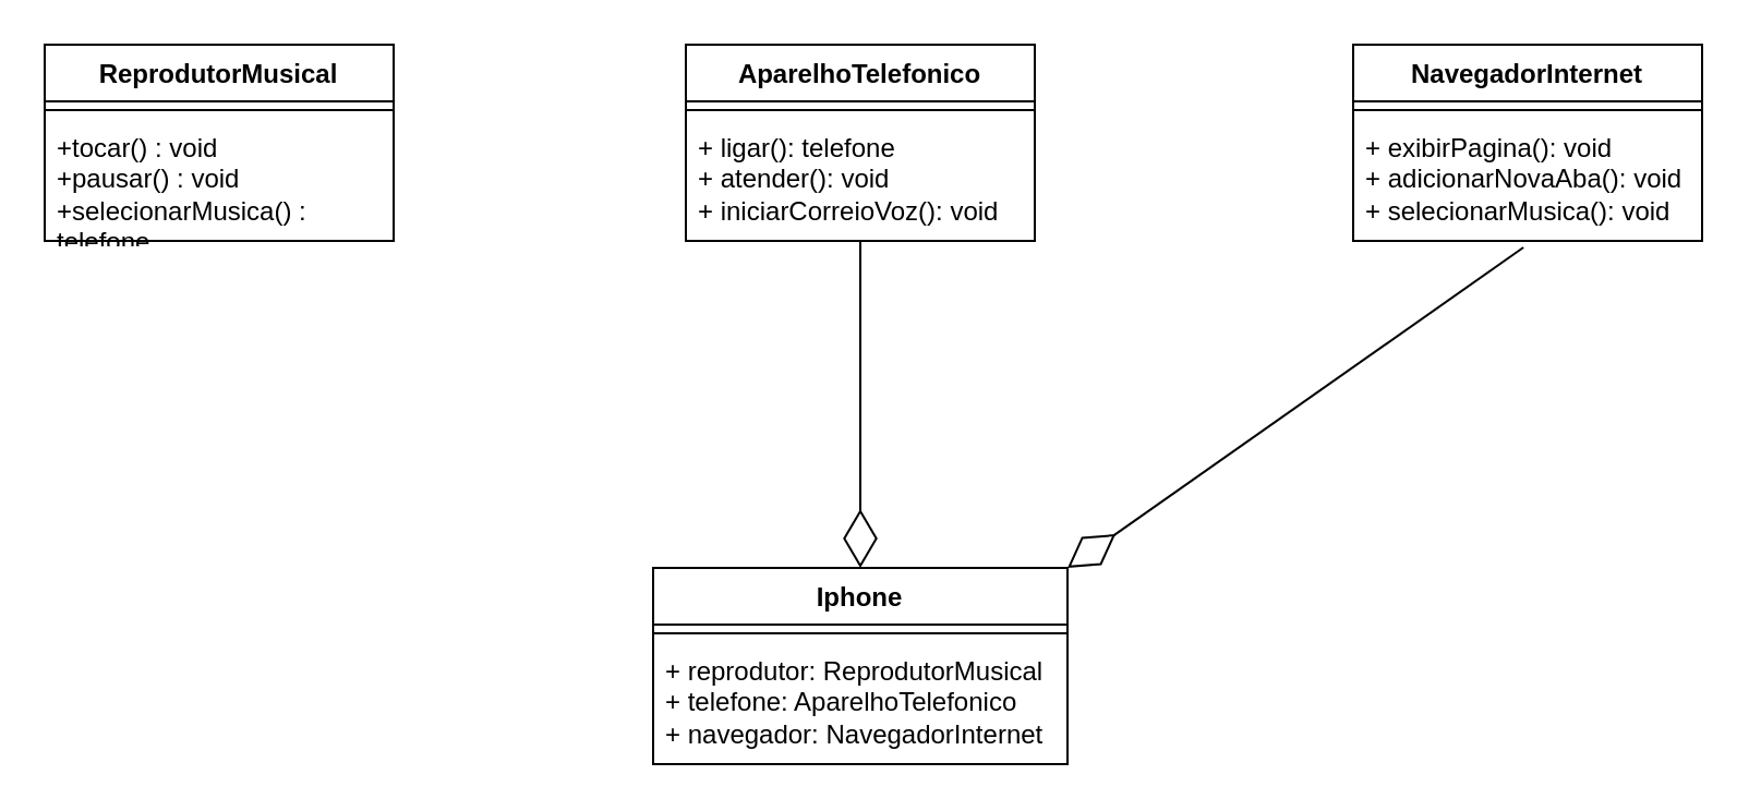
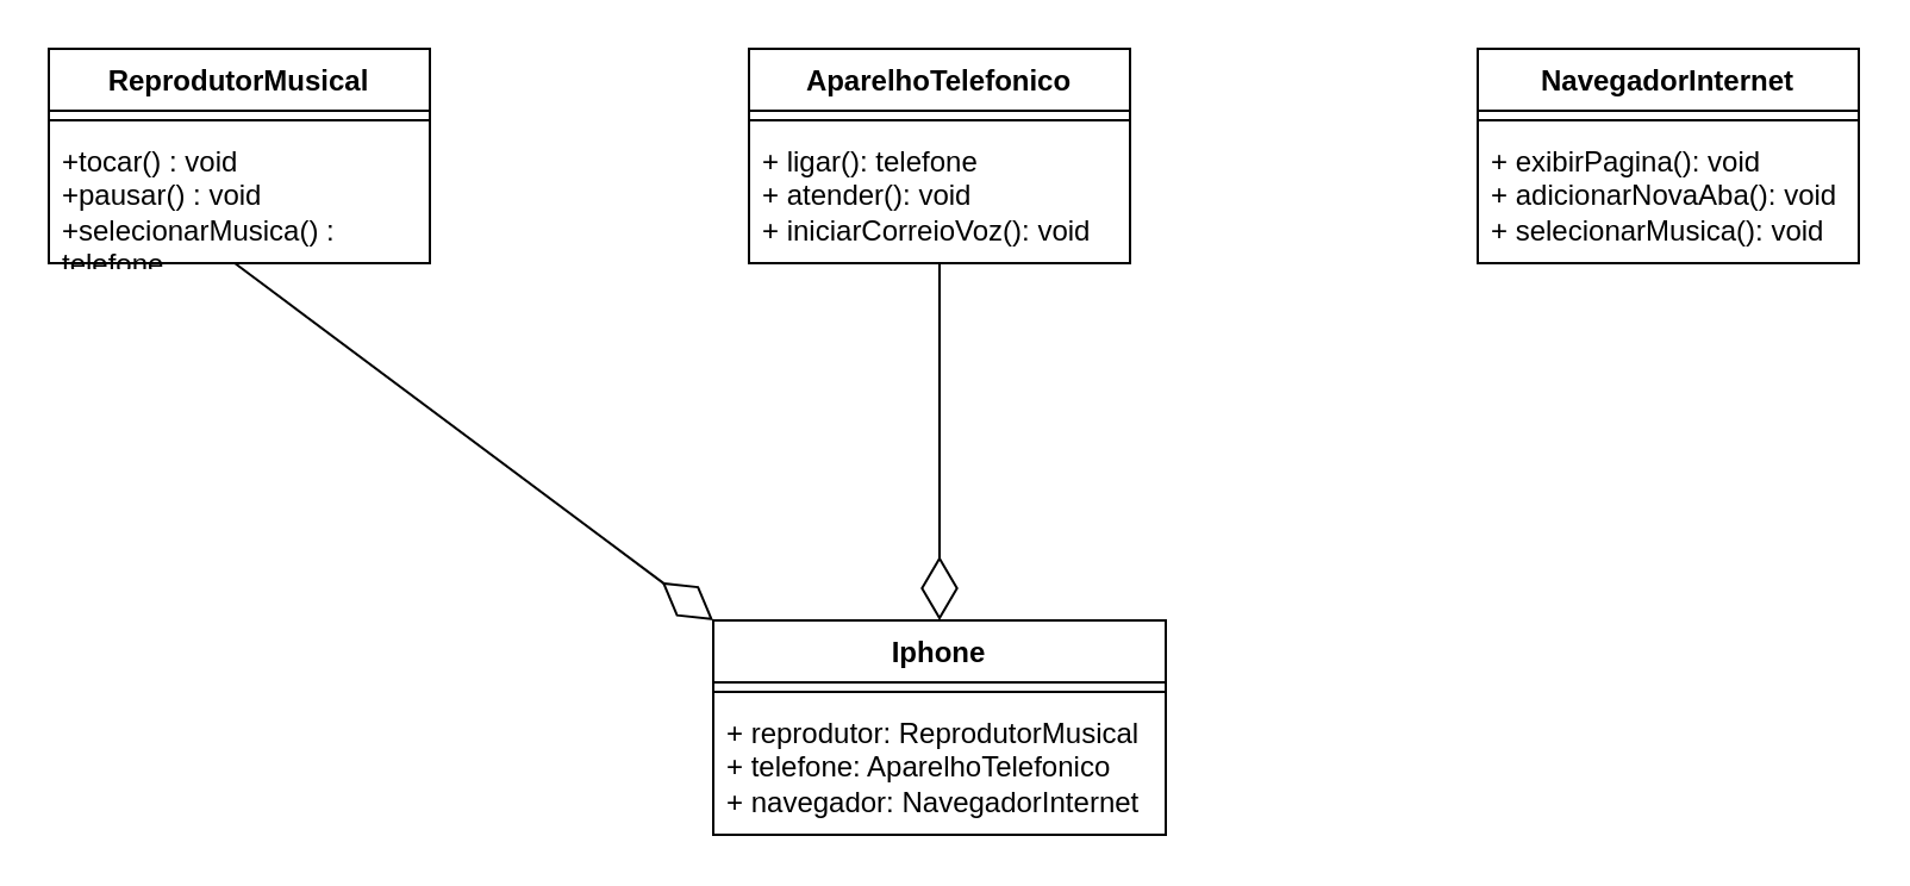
+ <mxCell id="16" value="" style="endArrow=diamondThin;endFill=0;endSize=24;html=1;exitX=0.488;exitY=1;exitDx=0;exitDy=0;exitPerimeter=0;entryX=0;entryY=0;entryDx=0;entryDy=0;" edge="1" parent="1" source="4" target="11"><mxGeometry width="160" relative="1" as="geometry"><mxPoint x="70" y="170" as="sourcePoint" /><mxPoint x="230" y="170" as="targetPoint" /></mxGeometry></mxCell>
- <mxCell id="14" value="" style="endArrow=diamondThin;endFill=0;endSize=24;html=1;entryX=1;entryY=0;entryDx=0;entryDy=0;exitX=0.488;exitY=1.054;exitDx=0;exitDy=0;exitPerimeter=0;" edge="1" parent="1" source="7" target="11"><mxGeometry width="160" relative="1" as="geometry"><mxPoint x="710" y="100" as="sourcePoint" /><mxPoint x="470" y="410" as="targetPoint" /></mxGeometry></mxCell>
